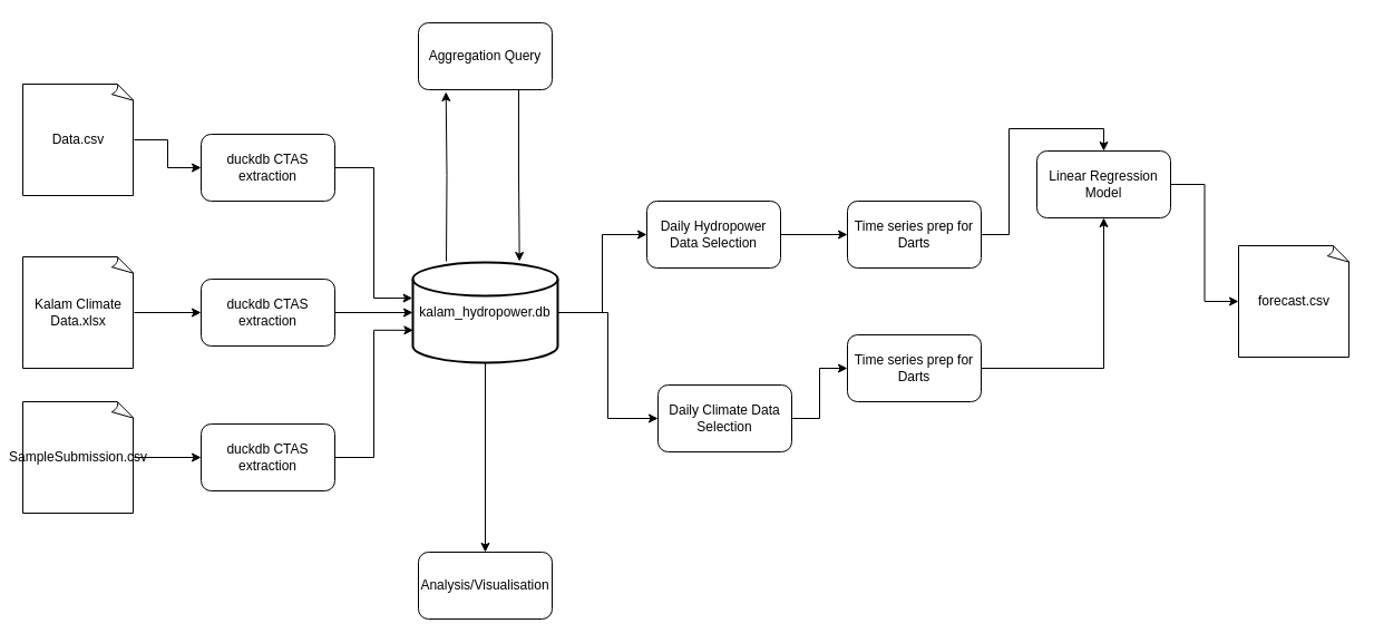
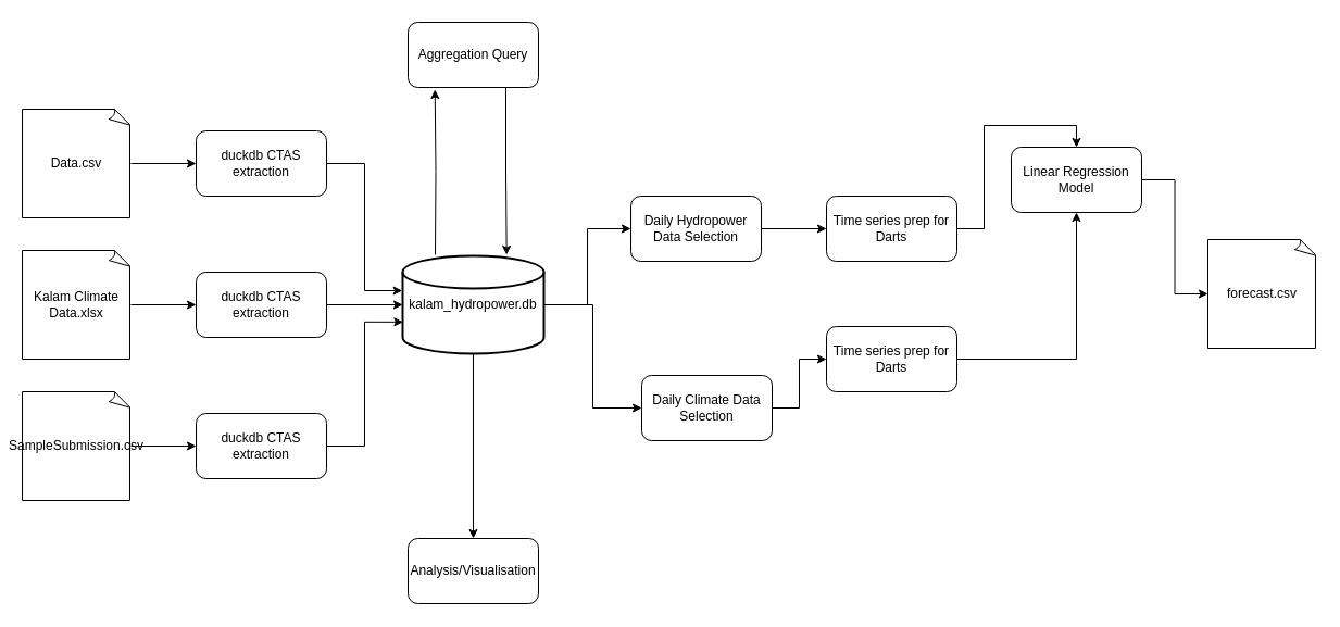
- <mxCell id="3" value="Data.csv" style="whiteSpace=wrap;html=1;shape=mxgraph.basic.document" vertex="1" parent="1"><mxGeometry x="20" y="75" width="100" height="100" as="geometry" /></mxCell>
+ <mxCell id="3" value="Data.csv" style="whiteSpace=wrap;html=1;shape=mxgraph.basic.document" vertex="1" parent="1"><mxGeometry x="20" y="100" width="100" height="100" as="geometry" /></mxCell>
